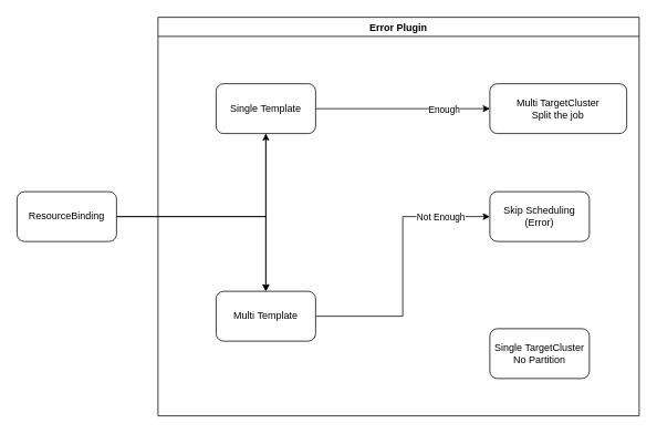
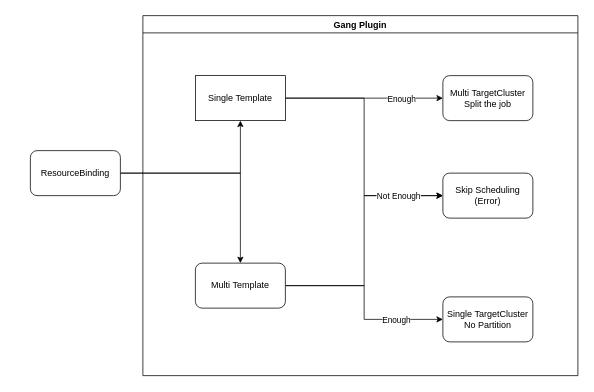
- <mxCell id="5" value="Error Plugin" style="swimlane;" vertex="1" parent="1"><mxGeometry x="190" y="20" width="580" height="480" as="geometry" /></mxCell>
+ <mxCell id="5" value="Gang Plugin" style="swimlane;" vertex="1" parent="1"><mxGeometry x="190" y="20" width="580" height="480" as="geometry" /></mxCell>
- <mxCell id="9" value="Single Template" style="rounded=1;whiteSpace=wrap;html=1;" vertex="1" parent="5"><mxGeometry x="70" y="80" width="120" height="60" as="geometry" /></mxCell>
+ <mxCell id="9" value="Single Template" style="whiteSpace=wrap;html=1;rounded=0;" vertex="1" parent="5"><mxGeometry x="70" y="80" width="120" height="60" as="geometry" /></mxCell>
- <mxCell id="17" value="Multi TargetCluster&lt;br&gt;Split the job" style="rounded=1;whiteSpace=wrap;html=1;" vertex="1" parent="5"><mxGeometry x="400" y="80" width="165" height="60" as="geometry" /></mxCell>
+ <mxCell id="17" value="Multi TargetCluster&lt;br&gt;Split the job" style="rounded=1;whiteSpace=wrap;html=1;" vertex="1" parent="5"><mxGeometry x="400" y="80" width="120" height="60" as="geometry" /></mxCell>
- <mxCell id="6" style="edgeStyle=orthogonalEdgeStyle;rounded=0;orthogonalLoop=1;jettySize=auto;html=1;" edge="1" parent="5" source="9" target="14"><mxGeometry relative="1" as="geometry" /></mxCell>
+ <mxCell id="6" style="edgeStyle=orthogonalEdgeStyle;rounded=0;orthogonalLoop=1;jettySize=auto;html=1;entryX=0;entryY=0.5;entryDx=0;entryDy=0;" edge="1" parent="5" source="9" target="16"><mxGeometry relative="1" as="geometry" /></mxCell>
- <mxCell id="4" value="ResourceBinding" style="rounded=1;whiteSpace=wrap;html=1;" vertex="1" parent="1"><mxGeometry x="20" y="230" width="120" height="60" as="geometry" /></mxCell>
+ <mxCell id="4" value="ResourceBinding" style="rounded=1;whiteSpace=wrap;html=1;" vertex="1" parent="1"><mxGeometry x="40" y="200" width="120" height="60" as="geometry" /></mxCell>
+ <mxCell id="10" style="edgeStyle=orthogonalEdgeStyle;rounded=0;orthogonalLoop=1;jettySize=auto;html=1;entryX=0;entryY=0.5;entryDx=0;entryDy=0;" edge="1" parent="5" source="14" target="15"><mxGeometry relative="1" as="geometry" /></mxCell>
+ <mxCell id="11" value="Enough" style="edgeLabel;html=1;align=center;verticalAlign=middle;resizable=0;points=[];" vertex="1" connectable="0" parent="10"><mxGeometry x="0.509" y="-3" relative="1" as="geometry"><mxPoint y="-3" as="offset" /></mxGeometry></mxCell>
